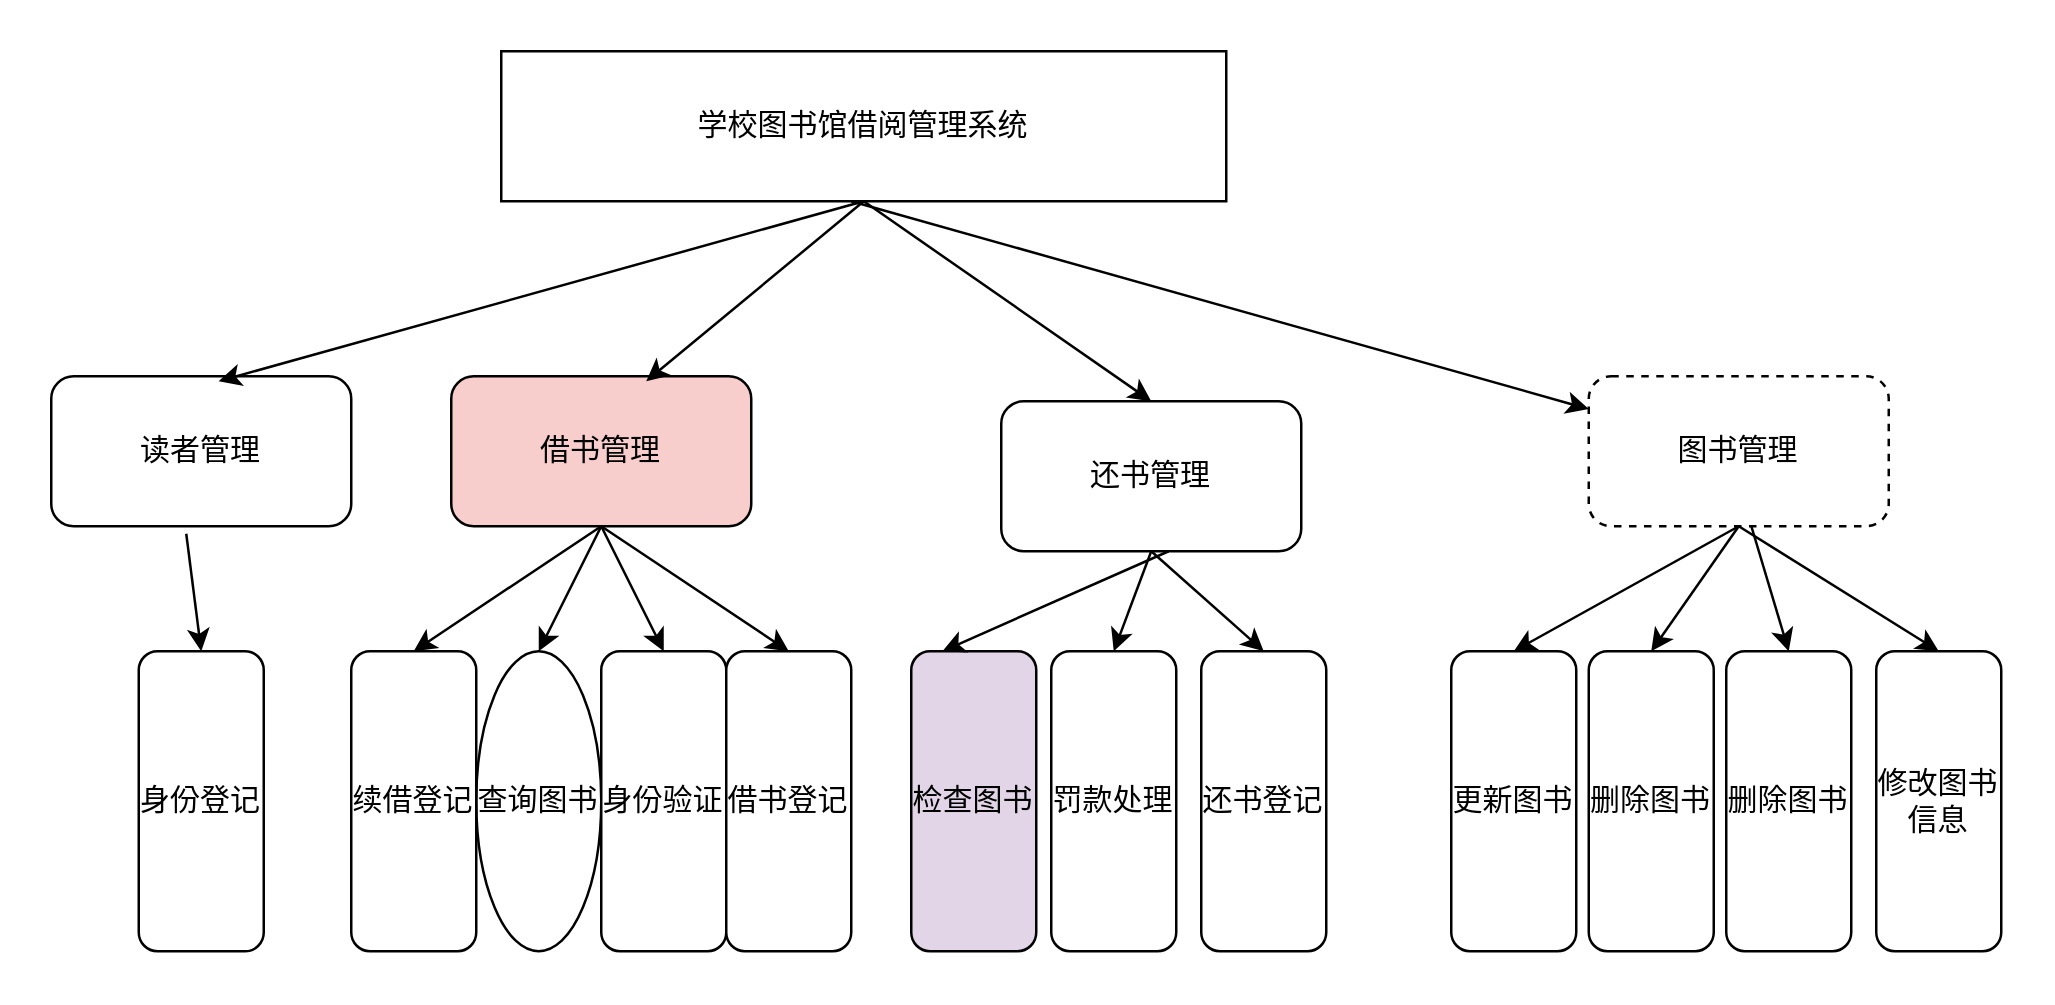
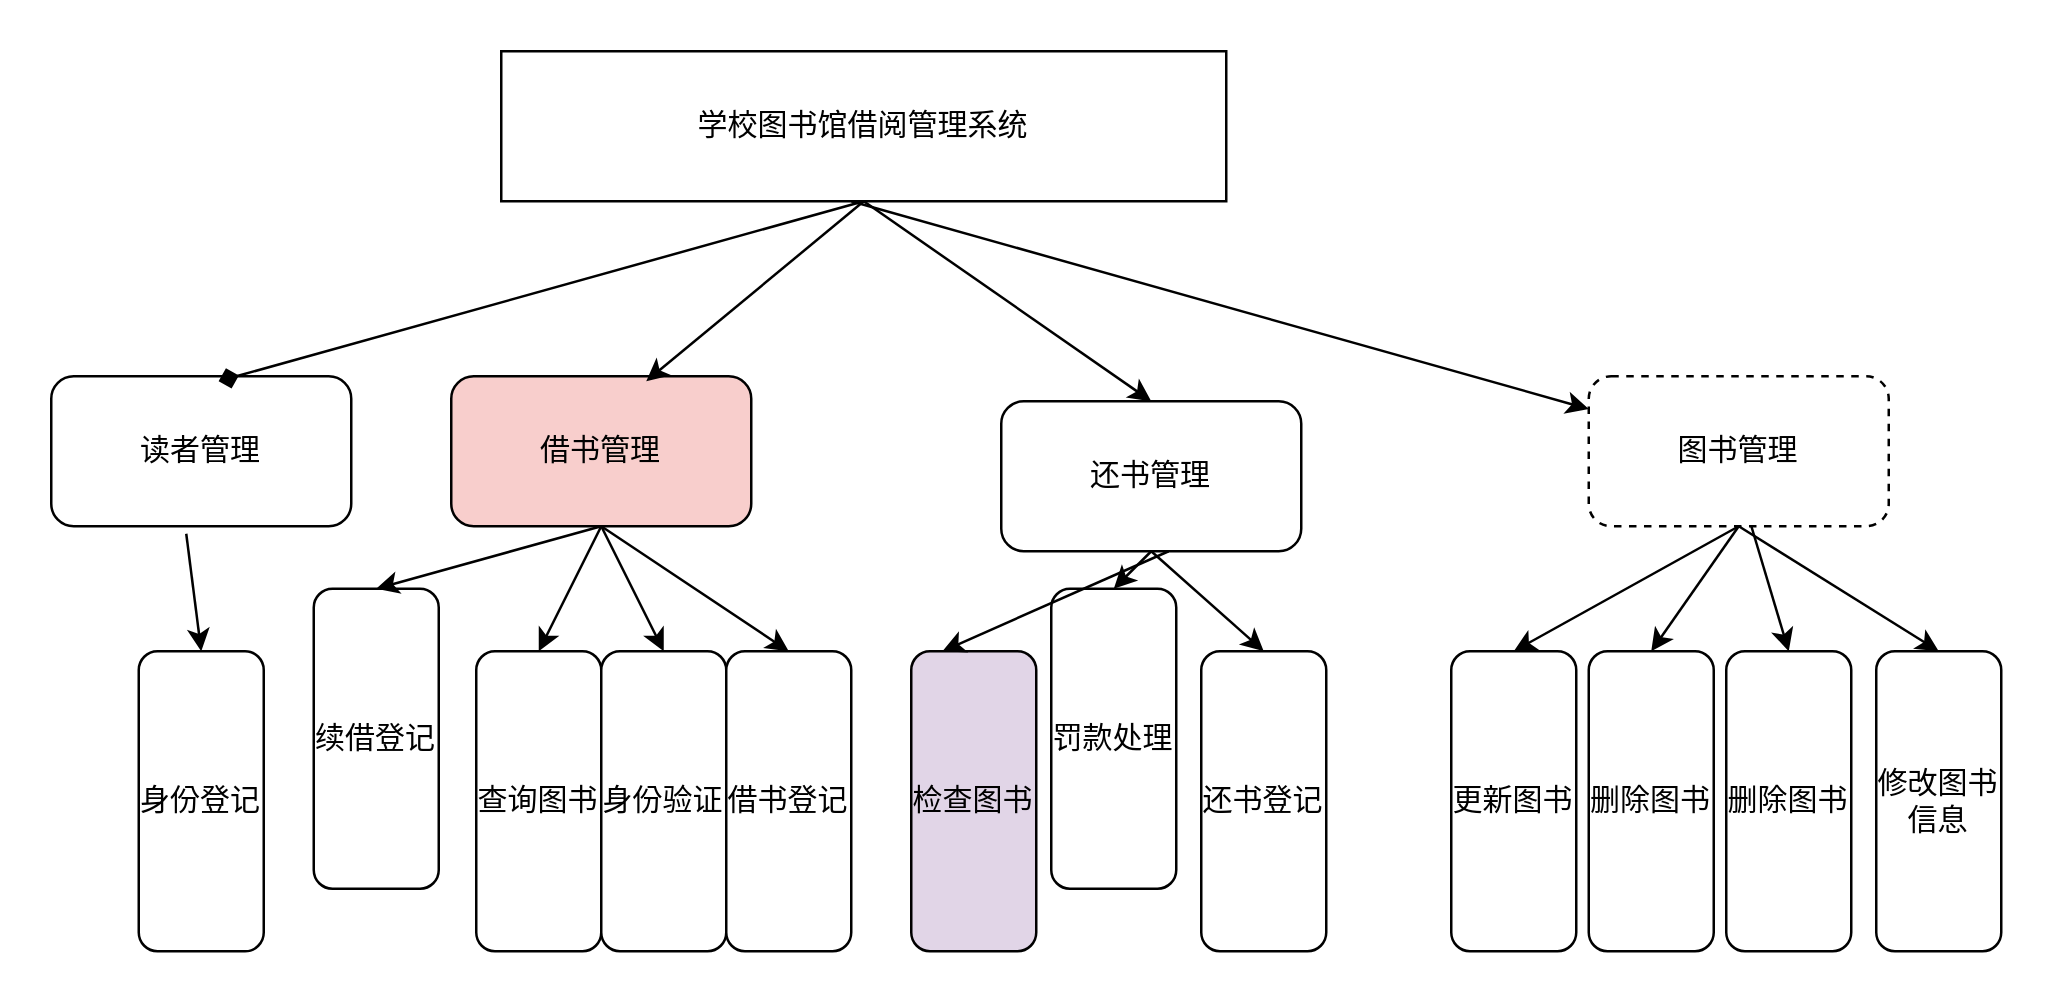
- <mxCell id="5" value="" style="endArrow=classic;html=1;entryX=0.558;entryY=0.033;entryDx=0;entryDy=0;entryPerimeter=0;exitX=0.5;exitY=1;exitDx=0;exitDy=0;" edge="1" parent="1" source="2" target="3"><mxGeometry width="50" height="50" relative="1" as="geometry"><mxPoint x="310" y="90" as="sourcePoint" /><mxPoint x="240" y="200" as="targetPoint" /></mxGeometry></mxCell>
+ <mxCell id="5" value="" style="endArrow=diamond;html=1;entryX=0.558;entryY=0.033;entryDx=0;entryDy=0;entryPerimeter=0;exitX=0.5;exitY=1;exitDx=0;exitDy=0;" edge="1" parent="1" source="2" target="3"><mxGeometry width="50" height="50" relative="1" as="geometry"><mxPoint x="310" y="90" as="sourcePoint" /><mxPoint x="240" y="200" as="targetPoint" /></mxGeometry></mxCell>
- <mxCell id="33" value="续借登记" style="rounded=1;whiteSpace=wrap;html=1;strokeColor=#000000;" vertex="1" parent="1"><mxGeometry x="140" y="260" width="50" height="120" as="geometry" /></mxCell>
+ <mxCell id="33" value="续借登记" style="rounded=1;whiteSpace=wrap;html=1;strokeColor=#000000;" vertex="1" parent="1"><mxGeometry x="125" y="235" width="50" height="120" as="geometry" /></mxCell>
- <mxCell id="19" value="查询图书" style="ellipse;whiteSpace=wrap;html=1;strokeColor=#000000;" vertex="1" parent="1"><mxGeometry x="190" y="260" width="50" height="120" as="geometry" /></mxCell>
+ <mxCell id="19" value="查询图书" style="rounded=1;whiteSpace=wrap;html=1;strokeColor=#000000;" vertex="1" parent="1"><mxGeometry x="190" y="260" width="50" height="120" as="geometry" /></mxCell>
- <mxCell id="13" value="罚款处理" style="rounded=1;whiteSpace=wrap;html=1;strokeColor=#000000;" vertex="1" parent="1"><mxGeometry x="420" y="260" width="50" height="120" as="geometry" /></mxCell>
+ <mxCell id="13" value="罚款处理" style="rounded=1;whiteSpace=wrap;html=1;strokeColor=#000000;" vertex="1" parent="1"><mxGeometry x="420" y="235" width="50" height="120" as="geometry" /></mxCell>
